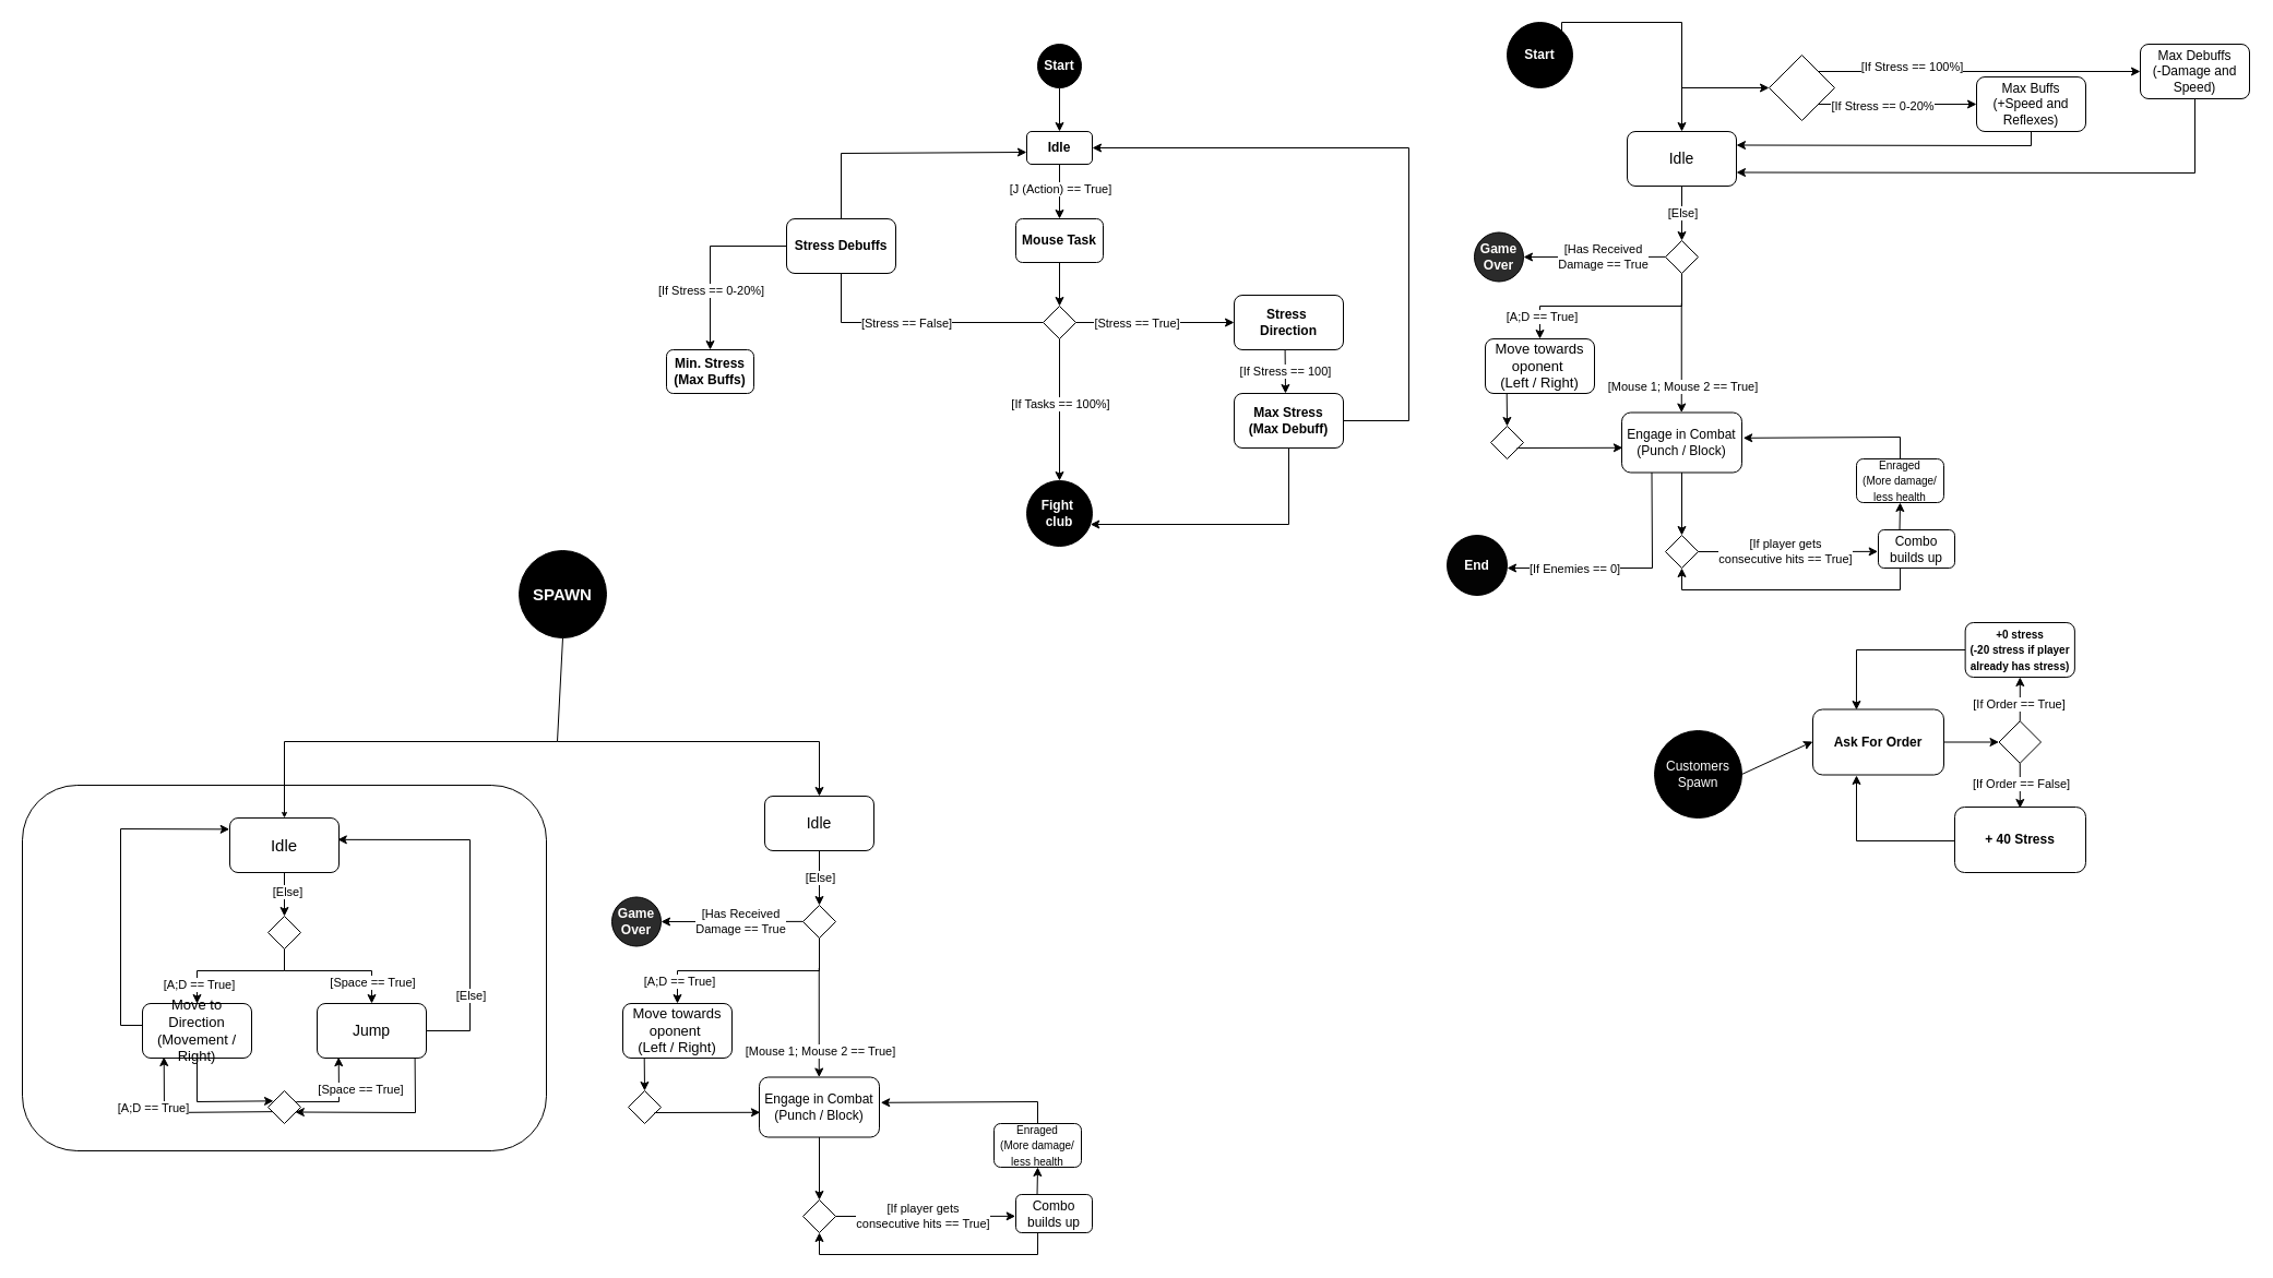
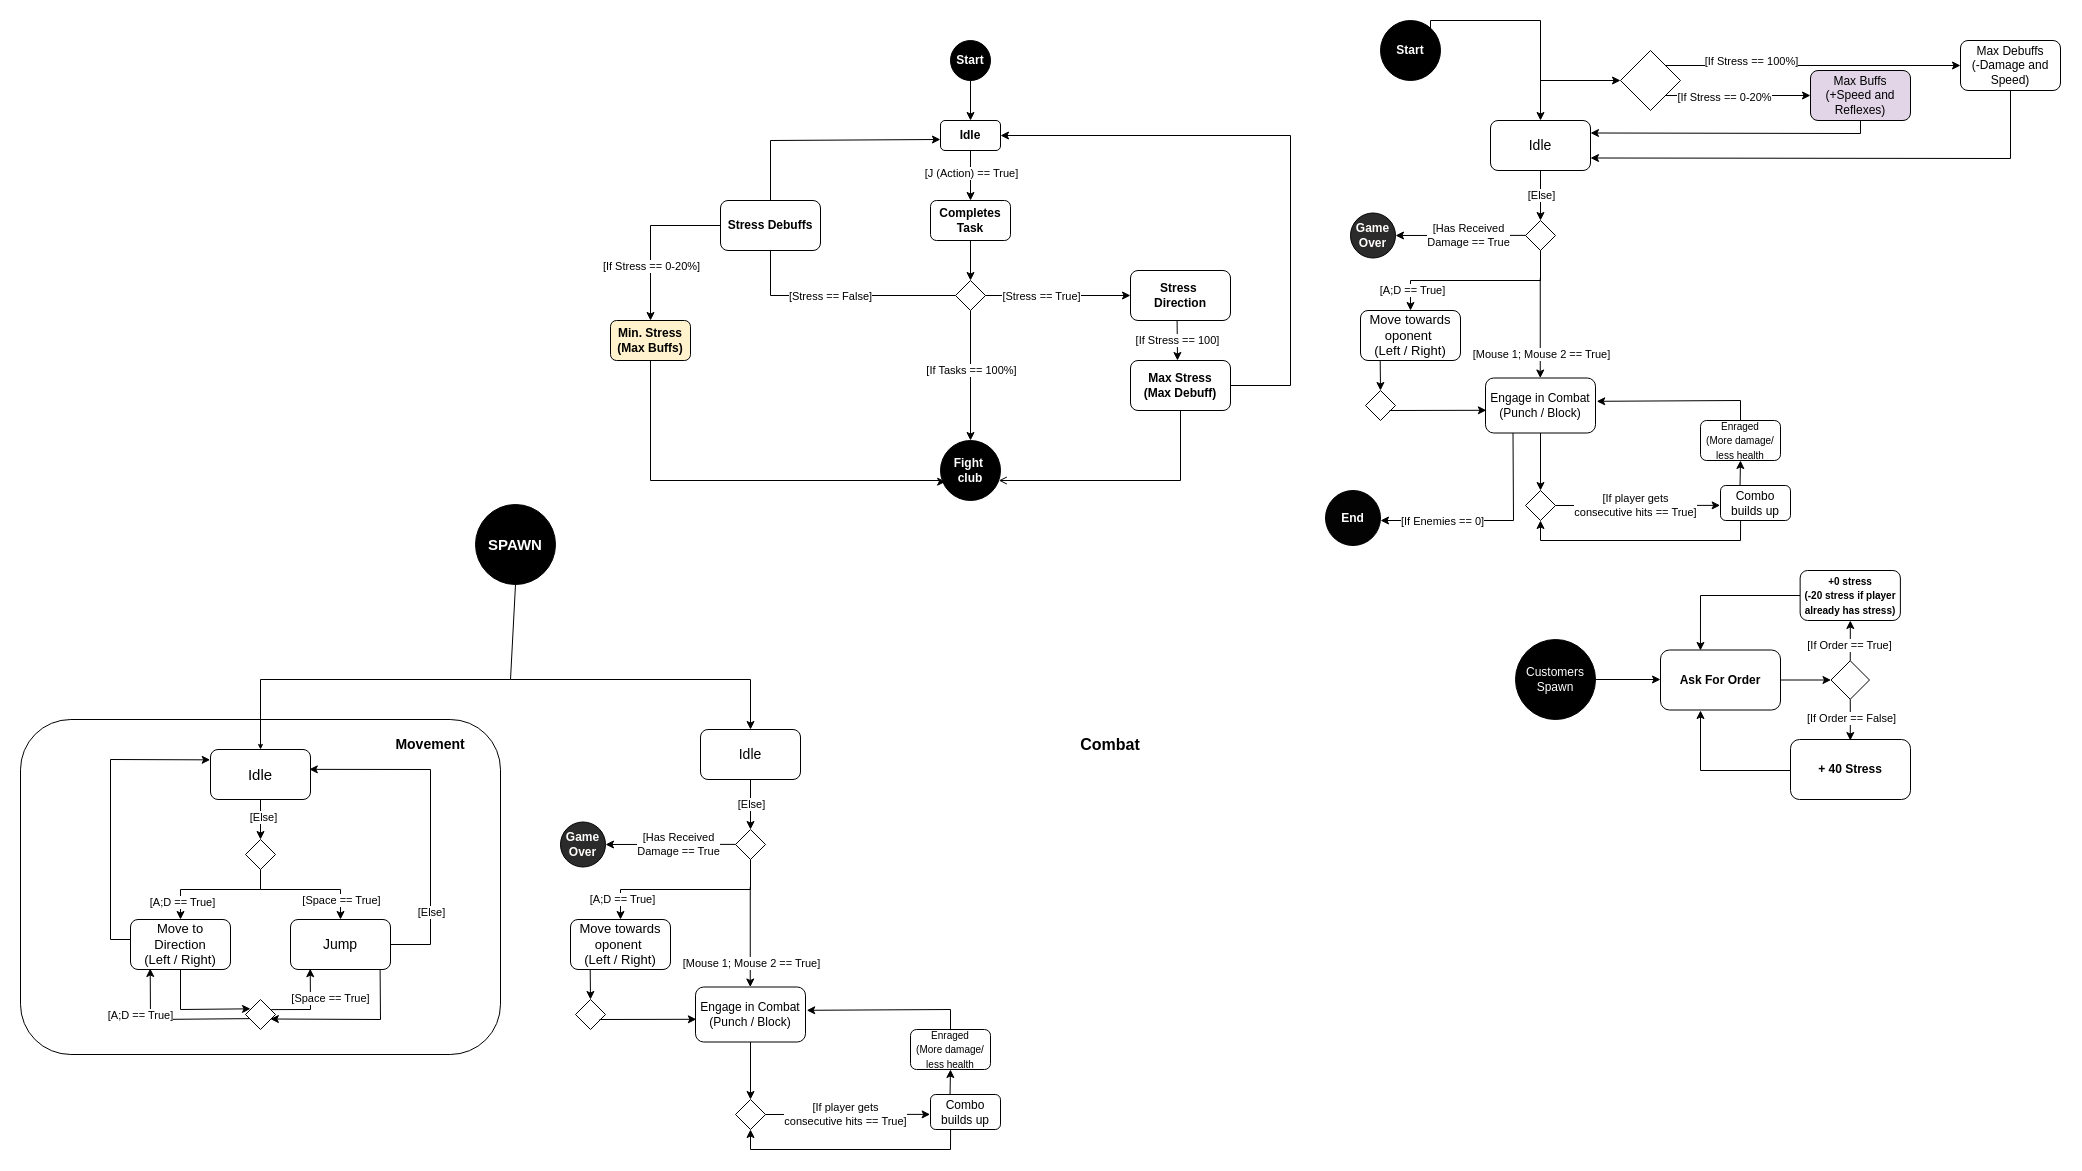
- <mxCell id="111" value="Max Buffs&lt;div&gt;(+Speed and Reflexes)&lt;/div&gt;" style="rounded=1;whiteSpace=wrap;html=1;" vertex="1" parent="1"><mxGeometry x="1810" y="70" width="100" height="50" as="geometry" /></mxCell>
+ <mxCell id="111" value="Max Buffs&lt;div&gt;(+Speed and Reflexes)&lt;/div&gt;" style="rounded=1;whiteSpace=wrap;html=1;fillColor=#e1d5e7;" vertex="1" parent="1"><mxGeometry x="1810" y="70" width="100" height="50" as="geometry" /></mxCell>
- <mxCell id="58" value="&lt;b&gt;Mouse Task&lt;/b&gt;" style="rounded=1;whiteSpace=wrap;html=1;" vertex="1" parent="1"><mxGeometry x="930" y="200" width="80" height="40" as="geometry" /></mxCell>
+ <mxCell id="58" value="&lt;b&gt;Completes Task&lt;/b&gt;" style="rounded=1;whiteSpace=wrap;html=1;" vertex="1" parent="1"><mxGeometry x="930" y="200" width="80" height="40" as="geometry" /></mxCell>
- <mxCell id="76" value="&lt;b&gt;Min. Stress&lt;/b&gt;&lt;div&gt;&lt;b&gt;(Max Buffs)&lt;/b&gt;&lt;/div&gt;" style="rounded=1;whiteSpace=wrap;html=1;" vertex="1" parent="1"><mxGeometry x="610" y="320" width="80" height="40" as="geometry" /></mxCell>
+ <mxCell id="76" value="&lt;b&gt;Min. Stress&lt;/b&gt;&lt;div&gt;&lt;b&gt;(Max Buffs)&lt;/b&gt;&lt;/div&gt;" style="rounded=1;whiteSpace=wrap;html=1;fillColor=#fff2cc;" vertex="1" parent="1"><mxGeometry x="610" y="320" width="80" height="40" as="geometry" /></mxCell>
+ <mxCell id="75" style="edgeStyle=orthogonalEdgeStyle;rounded=0;orthogonalLoop=1;jettySize=auto;html=1;exitX=0.5;exitY=1;exitDx=0;exitDy=0;entryX=0.086;entryY=0.687;entryDx=0;entryDy=0;entryPerimeter=0;" edge="1" parent="1" source="76" target="79"><mxGeometry relative="1" as="geometry"><mxPoint x="649.905" y="480" as="targetPoint" /><Array as="points"><mxPoint x="650" y="480" /><mxPoint x="940" y="480" /><mxPoint x="940" y="481" /></Array></mxGeometry></mxCell>
- <mxCell id="70" style="edgeStyle=orthogonalEdgeStyle;rounded=0;orthogonalLoop=1;jettySize=auto;html=1;exitX=0.5;exitY=1;exitDx=0;exitDy=0;" edge="1" parent="1" source="71" target="79"><mxGeometry relative="1" as="geometry"><mxPoint x="1110" y="480" as="targetPoint" /><Array as="points"><mxPoint x="1180" y="480" /></Array></mxGeometry></mxCell>
+ <mxCell id="70" style="edgeStyle=orthogonalEdgeStyle;rounded=0;orthogonalLoop=1;jettySize=auto;html=1;exitX=0.5;exitY=1;exitDx=0;exitDy=0;endArrow=open;" edge="1" parent="1" source="71" target="79"><mxGeometry relative="1" as="geometry"><mxPoint x="1110" y="480" as="targetPoint" /><Array as="points"><mxPoint x="1180" y="480" /></Array></mxGeometry></mxCell>
- <mxCell id="120" value="&lt;font style=&quot;color: rgb(255, 255, 255);&quot;&gt;Customers&lt;/font&gt;&lt;div&gt;&lt;font style=&quot;color: rgb(255, 255, 255);&quot;&gt;Spawn&lt;/font&gt;&lt;/div&gt;" style="ellipse;whiteSpace=wrap;html=1;aspect=fixed;fillColor=#000000;" vertex="1" parent="1"><mxGeometry x="1515" y="669" width="80" height="80" as="geometry" /></mxCell>
+ <mxCell id="120" value="&lt;font style=&quot;color: rgb(255, 255, 255);&quot;&gt;Customers&lt;/font&gt;&lt;div&gt;&lt;font style=&quot;color: rgb(255, 255, 255);&quot;&gt;Spawn&lt;/font&gt;&lt;/div&gt;" style="ellipse;whiteSpace=wrap;html=1;aspect=fixed;fillColor=#000000;" vertex="1" parent="1"><mxGeometry x="1515" y="639" width="80" height="80" as="geometry" /></mxCell>
+ <mxCell id="5" value="&lt;b&gt;&lt;font style=&quot;font-size: 14px;&quot;&gt;Movement&lt;/font&gt;&lt;/b&gt;" style="text;html=1;align=center;verticalAlign=middle;whiteSpace=wrap;rounded=0;" parent="1" vertex="1"><mxGeometry x="400" y="729" width="60" height="30" as="geometry" /></mxCell>
+ <mxCell id="52" value="&lt;font style=&quot;font-size: 16px;&quot;&gt;&lt;b&gt;Combat&lt;/b&gt;&lt;/font&gt;" style="text;html=1;align=center;verticalAlign=middle;whiteSpace=wrap;rounded=0;" vertex="1" parent="1"><mxGeometry x="1080" y="729" width="60" height="30" as="geometry" /></mxCell>
- <mxCell id="14" value="&lt;font style=&quot;font-size: 13px;&quot;&gt;Move to Direction&lt;/font&gt;&lt;div&gt;&lt;font style=&quot;font-size: 13px;&quot;&gt;(Movement / Right)&lt;/font&gt;&lt;/div&gt;" style="rounded=1;whiteSpace=wrap;html=1;" vertex="1" parent="1"><mxGeometry x="130" y="919" width="100" height="50" as="geometry" /></mxCell>
+ <mxCell id="14" value="&lt;font style=&quot;font-size: 13px;&quot;&gt;Move to Direction&lt;/font&gt;&lt;div&gt;&lt;font style=&quot;font-size: 13px;&quot;&gt;(Left / Right)&lt;/font&gt;&lt;/div&gt;" style="rounded=1;whiteSpace=wrap;html=1;" vertex="1" parent="1"><mxGeometry x="130" y="919" width="100" height="50" as="geometry" /></mxCell>
